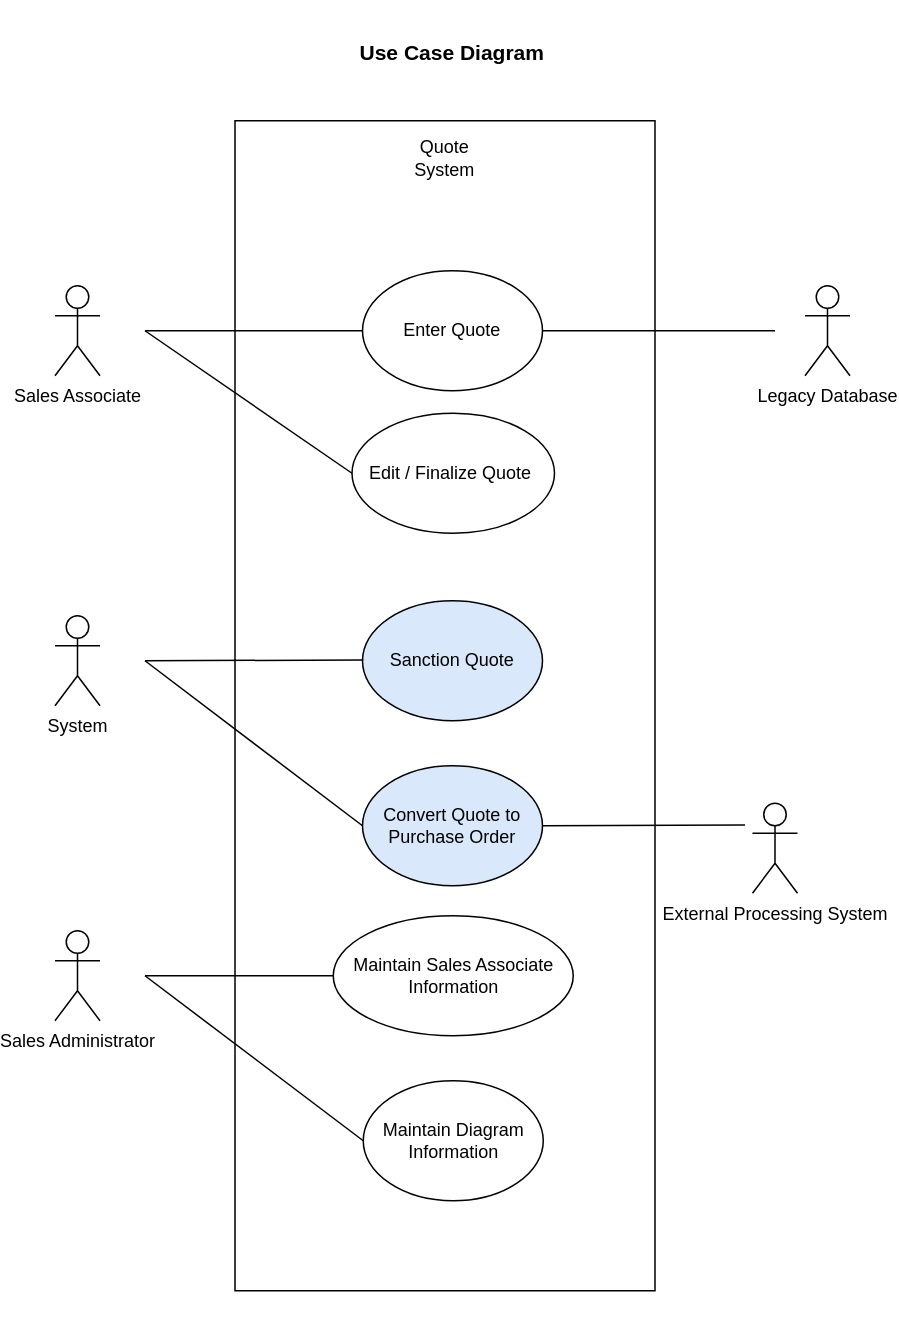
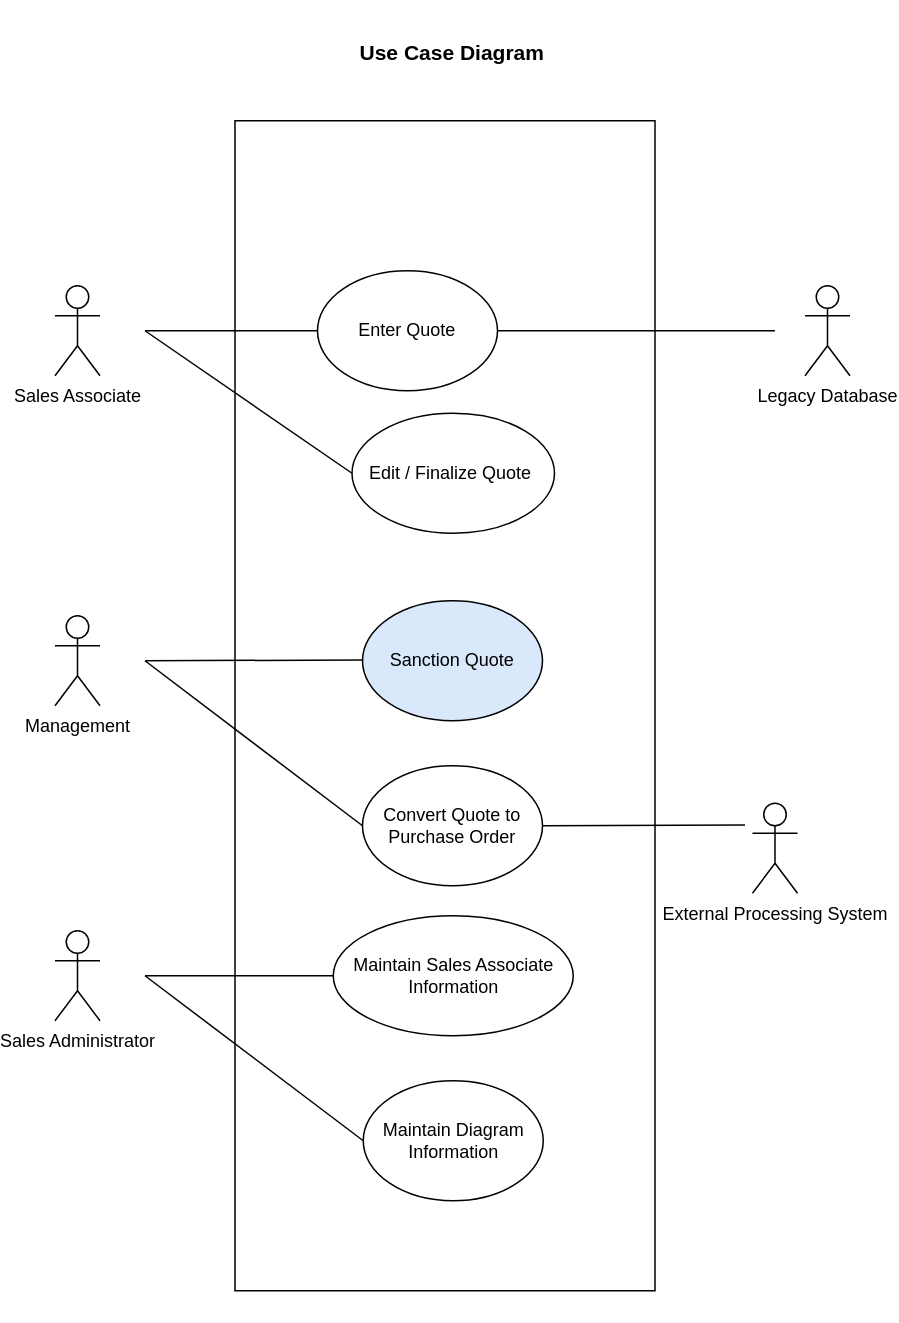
- <mxCell id="22" value="Quote System" style="text;html=1;strokeColor=none;fillColor=none;align=center;verticalAlign=middle;whiteSpace=wrap;rounded=0;" parent="1" vertex="1"><mxGeometry x="250" y="90" width="60" height="30" as="geometry" /></mxCell>
- <mxCell id="5" value="Enter Quote" style="ellipse;whiteSpace=wrap;html=1;" parent="1" vertex="1"><mxGeometry x="225" y="180" width="120" height="80" as="geometry" /></mxCell>
+ <mxCell id="5" value="Enter Quote" style="ellipse;whiteSpace=wrap;html=1;" parent="1" vertex="1"><mxGeometry x="195" y="180" width="120" height="80" as="geometry" /></mxCell>
- <mxCell id="15" value="System" style="shape=umlActor;verticalLabelPosition=bottom;verticalAlign=top;html=1;outlineConnect=0;" parent="1" vertex="1"><mxGeometry x="20" y="410" width="30" height="60" as="geometry" /></mxCell>
+ <mxCell id="15" value="Management" style="shape=umlActor;verticalLabelPosition=bottom;verticalAlign=top;html=1;outlineConnect=0;" parent="1" vertex="1"><mxGeometry x="20" y="410" width="30" height="60" as="geometry" /></mxCell>
- <mxCell id="10" value="Convert Quote to Purchase Order" style="ellipse;whiteSpace=wrap;html=1;fillColor=#dae8fc;" parent="1" vertex="1"><mxGeometry x="225" y="510" width="120" height="80" as="geometry" /></mxCell>
+ <mxCell id="10" value="Convert Quote to Purchase Order" style="ellipse;whiteSpace=wrap;html=1;" parent="1" vertex="1"><mxGeometry x="225" y="510" width="120" height="80" as="geometry" /></mxCell>
